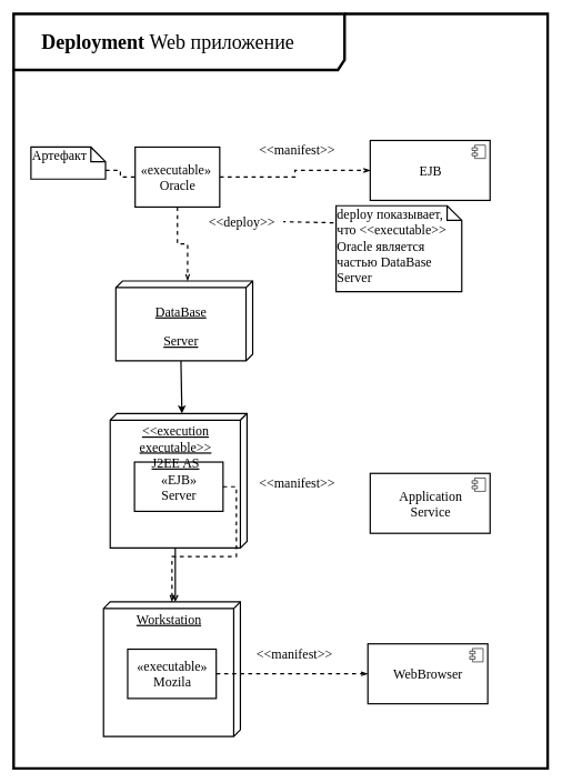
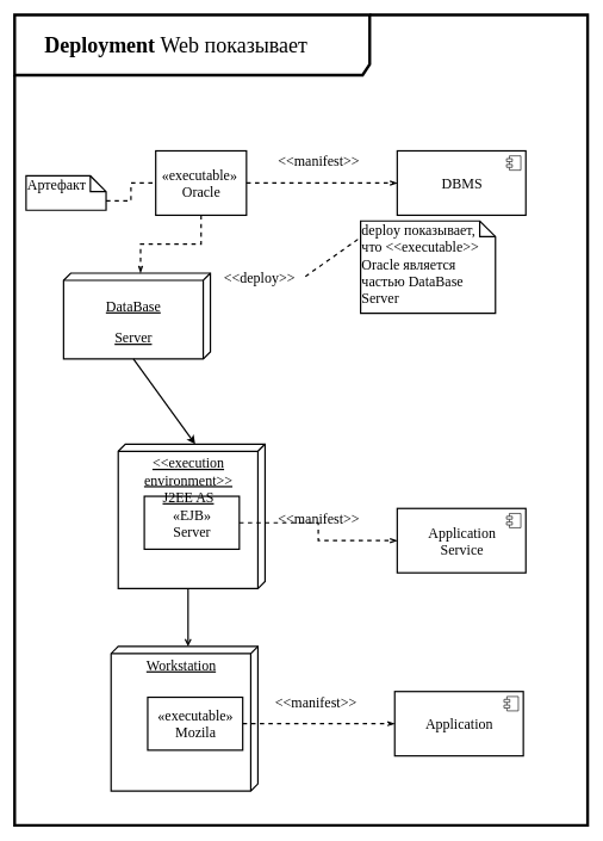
- <mxCell id="2" value="&lt;blockquote style=&quot;margin: 0 0 0 40px ; border: none ; padding: 0px&quot;&gt;&lt;b&gt;Deployment &lt;/b&gt;Web приложение&lt;/blockquote&gt;" style="shape=umlFrame;whiteSpace=wrap;html=1;fillColor=none;strokeWidth=4;strokeColor=#000000;fontFamily=Times New Roman;fontSize=30;width=497;height=84;fontColor=#000000;align=left;" parent="1" vertex="1"><mxGeometry x="20" y="20" width="802" height="1133" as="geometry" /></mxCell>
+ <mxCell id="2" value="&lt;blockquote style=&quot;margin: 0 0 0 40px ; border: none ; padding: 0px&quot;&gt;&lt;b&gt;Deployment &lt;/b&gt;Web показывает&lt;/blockquote&gt;" style="shape=umlFrame;whiteSpace=wrap;html=1;fillColor=none;strokeWidth=4;strokeColor=#000000;fontFamily=Times New Roman;fontSize=30;width=497;height=84;fontColor=#000000;align=left;" parent="1" vertex="1"><mxGeometry x="20" y="20" width="802" height="1133" as="geometry" /></mxCell>
- <mxCell id="16" value="&lt;font face=&quot;Times New Roman&quot;&gt;&lt;span style=&quot;font-size: 20px&quot;&gt;Артефакт&lt;br&gt;&lt;/span&gt;&lt;/font&gt;" style="shape=note;whiteSpace=wrap;html=1;size=22;verticalAlign=top;align=left;spacingTop=-6;strokeColor=#000000;strokeWidth=2;fillColor=none;fontColor=#000000;rounded=0;" parent="1" vertex="1"><mxGeometry x="46" y="220" width="112" height="48" as="geometry" /></mxCell>
+ <mxCell id="16" value="&lt;font face=&quot;Times New Roman&quot;&gt;&lt;span style=&quot;font-size: 20px&quot;&gt;Артефакт&lt;br&gt;&lt;/span&gt;&lt;/font&gt;" style="shape=note;whiteSpace=wrap;html=1;size=22;verticalAlign=top;align=left;spacingTop=-6;strokeColor=#000000;strokeWidth=2;fillColor=none;fontColor=#000000;rounded=0;" parent="1" vertex="1"><mxGeometry x="36" y="245" width="112" height="48" as="geometry" /></mxCell>
- <mxCell id="11" value="&lt;div&gt;&lt;span&gt;EJB&lt;/span&gt;&lt;/div&gt;" style="html=1;dropTarget=0;strokeColor=#000000;strokeWidth=2;fillColor=none;fontFamily=Times New Roman;fontSize=20;fontColor=#000000;align=center;" parent="1" vertex="1"><mxGeometry x="555.5" y="210" width="180" height="90" as="geometry" /></mxCell>
+ <mxCell id="11" value="&lt;div&gt;&lt;span&gt;DBMS&lt;/span&gt;&lt;/div&gt;" style="html=1;dropTarget=0;strokeColor=#000000;strokeWidth=2;fillColor=none;fontFamily=Times New Roman;fontSize=20;fontColor=#000000;align=center;" parent="1" vertex="1"><mxGeometry x="555.5" y="210" width="180" height="90" as="geometry" /></mxCell>
- <mxCell id="10" value="«executable»&lt;b&gt;&amp;nbsp;&lt;br&gt;&lt;/b&gt;Oracle" style="html=1;dropTarget=0;strokeColor=#000000;strokeWidth=2;fillColor=none;fontFamily=Times New Roman;fontSize=20;fontColor=#000000;align=center;" parent="1" vertex="1"><mxGeometry x="202.5" y="220" width="127" height="90" as="geometry" /></mxCell>
+ <mxCell id="10" value="«executable»&lt;b&gt;&amp;nbsp;&lt;br&gt;&lt;/b&gt;Oracle" style="html=1;dropTarget=0;strokeColor=#000000;strokeWidth=2;fillColor=none;fontFamily=Times New Roman;fontSize=20;fontColor=#000000;align=center;" parent="1" vertex="1"><mxGeometry x="217.5" y="210" width="127" height="90" as="geometry" /></mxCell>
- <mxCell id="14" value="&amp;lt;&amp;lt;deploy&amp;gt;&amp;gt;" style="text;html=1;strokeColor=none;fillColor=none;align=center;verticalAlign=middle;whiteSpace=wrap;rounded=0;strokeWidth=2;fontFamily=Times New Roman;fontSize=20;fontColor=#000000;" parent="1" vertex="1"><mxGeometry x="301" y="322" width="124" height="20" as="geometry" /></mxCell>
+ <mxCell id="14" value="&amp;lt;&amp;lt;deploy&amp;gt;&amp;gt;" style="text;html=1;strokeColor=none;fillColor=none;align=center;verticalAlign=middle;whiteSpace=wrap;rounded=0;strokeWidth=2;fontFamily=Times New Roman;fontSize=20;fontColor=#000000;" parent="1" vertex="1"><mxGeometry x="301" y="377" width="124" height="20" as="geometry" /></mxCell>
- <mxCell id="4" value="&lt;p&gt;DataBase&lt;/p&gt;&lt;p&gt;Server&lt;/p&gt;" style="verticalAlign=top;align=center;spacingTop=8;spacingLeft=2;spacingRight=12;shape=cube;size=10;direction=south;fontStyle=4;html=1;fillColor=none;strokeColor=#000000;strokeWidth=2;fontFamily=Times New Roman;fontColor=#000000;fontSize=20;" parent="1" vertex="1"><mxGeometry x="173.5" y="421" width="205.5" height="120" as="geometry" /></mxCell>
+ <mxCell id="4" value="&lt;p&gt;DataBase&lt;/p&gt;&lt;p&gt;Server&lt;/p&gt;" style="verticalAlign=top;align=center;spacingTop=8;spacingLeft=2;spacingRight=12;shape=cube;size=10;direction=south;fontStyle=4;html=1;fillColor=none;strokeColor=#000000;strokeWidth=2;fontFamily=Times New Roman;fontColor=#000000;fontSize=20;" parent="1" vertex="1"><mxGeometry x="88.5" y="381" width="205.5" height="120" as="geometry" /></mxCell>
- <mxCell id="6" value="&amp;lt;&amp;lt;execution&lt;br&gt;executable&amp;gt;&amp;gt;&lt;br&gt;J2EE AS" style="verticalAlign=top;align=center;spacingTop=8;spacingLeft=2;spacingRight=12;shape=cube;size=10;direction=south;fontStyle=4;html=1;fillColor=none;strokeColor=#000000;strokeWidth=2;fontFamily=Times New Roman;fontColor=#000000;fontSize=20;" parent="1" vertex="1"><mxGeometry x="165" y="620" width="205.5" height="202" as="geometry" /></mxCell>
+ <mxCell id="6" value="&amp;lt;&amp;lt;execution&lt;br&gt;environment&amp;gt;&amp;gt;&lt;br&gt;J2EE AS" style="verticalAlign=top;align=center;spacingTop=8;spacingLeft=2;spacingRight=12;shape=cube;size=10;direction=south;fontStyle=4;html=1;fillColor=none;strokeColor=#000000;strokeWidth=2;fontFamily=Times New Roman;fontColor=#000000;fontSize=20;" parent="1" vertex="1"><mxGeometry x="165" y="620" width="205.5" height="202" as="geometry" /></mxCell>
- <mxCell id="19" style="edgeStyle=orthogonalEdgeStyle;rounded=0;orthogonalLoop=1;jettySize=auto;html=1;exitX=1;exitY=0.5;exitDx=0;exitDy=0;fontFamily=Times New Roman;fontSize=20;fontColor=#000000;strokeWidth=2;strokeColor=#000000;dashed=1;endArrow=openThin;endFill=0;" edge="1" parent="1" target="7" source="17"><mxGeometry relative="1" as="geometry"><mxPoint x="344.5" y="755" as="sourcePoint" /></mxGeometry></mxCell>
+ <mxCell id="19" style="edgeStyle=orthogonalEdgeStyle;rounded=0;orthogonalLoop=1;jettySize=auto;html=1;exitX=1;exitY=0.5;exitDx=0;exitDy=0;entryX=0;entryY=0.5;entryDx=0;entryDy=0;fontFamily=Times New Roman;fontSize=20;fontColor=#000000;strokeWidth=2;strokeColor=#000000;dashed=1;endArrow=openThin;endFill=0;" edge="1" parent="1" target="20" source="17"><mxGeometry relative="1" as="geometry"><mxPoint x="344.5" y="755" as="sourcePoint" /></mxGeometry></mxCell>
- <mxCell id="18" value="«executable»&lt;br style=&quot;font-size: 20px&quot;&gt;Mozila" style="html=1;fillColor=none;strokeColor=#000000;strokeWidth=2;fontColor=#000000;fontFamily=Times New Roman;fontSize=20;" vertex="1" parent="1"><mxGeometry x="191.25" y="974" width="133" height="74" as="geometry" /></mxCell>
+ <mxCell id="18" value="«executable»&lt;br style=&quot;font-size: 20px&quot;&gt;Mozila" style="html=1;fillColor=none;strokeColor=#000000;strokeWidth=2;fontColor=#000000;fontFamily=Times New Roman;fontSize=20;" vertex="1" parent="1"><mxGeometry x="206.25" y="974" width="133" height="74" as="geometry" /></mxCell>
- <mxCell id="24" value="&lt;div&gt;&lt;span&gt;WebBrowser&lt;/span&gt;&lt;/div&gt;" style="html=1;dropTarget=0;strokeColor=#000000;strokeWidth=2;fillColor=none;fontFamily=Times New Roman;fontSize=20;fontColor=#000000;align=center;" vertex="1" parent="1"><mxGeometry x="552" y="966" width="180" height="90" as="geometry" /></mxCell>
+ <mxCell id="24" value="&lt;div&gt;&lt;span&gt;Application&lt;/span&gt;&lt;/div&gt;" style="html=1;dropTarget=0;strokeColor=#000000;strokeWidth=2;fillColor=none;fontFamily=Times New Roman;fontSize=20;fontColor=#000000;align=center;" vertex="1" parent="1"><mxGeometry x="552" y="966" width="180" height="90" as="geometry" /></mxCell>
